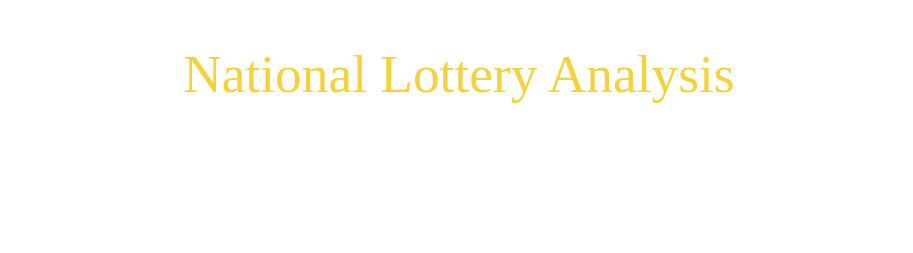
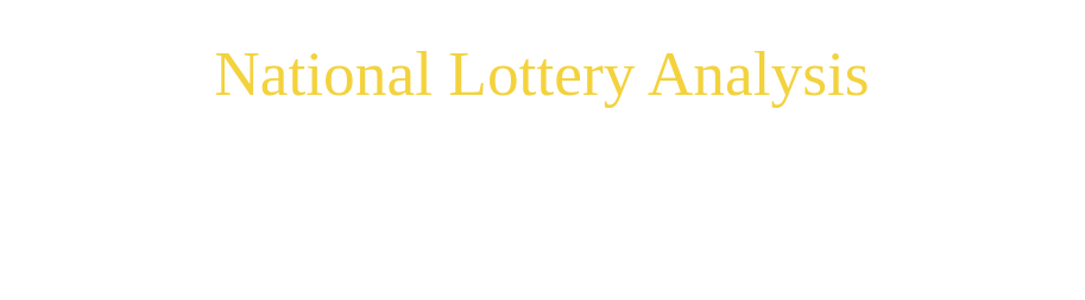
- <mxCell id="3" value="&lt;div style=&quot;&quot;&gt;&lt;font color=&quot;#f3d23d&quot; style=&quot;font-size: 89px;&quot; data-font-src=&quot;https://fonts.googleapis.com/css?family=Gochi+Hand&quot; face=&quot;Gochi Hand&quot;&gt;National Lottery Analysis&lt;/font&gt;&lt;/div&gt;" style="text;html=1;align=center;verticalAlign=middle;whiteSpace=wrap;rounded=0;" parent="1" vertex="1"><mxGeometry x="30" y="61" width="1470" height="124" as="geometry" /></mxCell>
+ <mxCell id="3" value="&lt;div style=&quot;&quot;&gt;&lt;font color=&quot;#f3d23d&quot; style=&quot;font-size: 89px;&quot; data-font-src=&quot;https://fonts.googleapis.com/css?family=Gochi+Hand&quot; face=&quot;Gochi Hand&quot;&gt;National Lottery Analysis&lt;/font&gt;&lt;/div&gt;" style="text;html=1;align=center;verticalAlign=middle;whiteSpace=wrap;rounded=0;" parent="1" vertex="1"><mxGeometry x="25" y="41" width="1470" height="124" as="geometry" /></mxCell>
